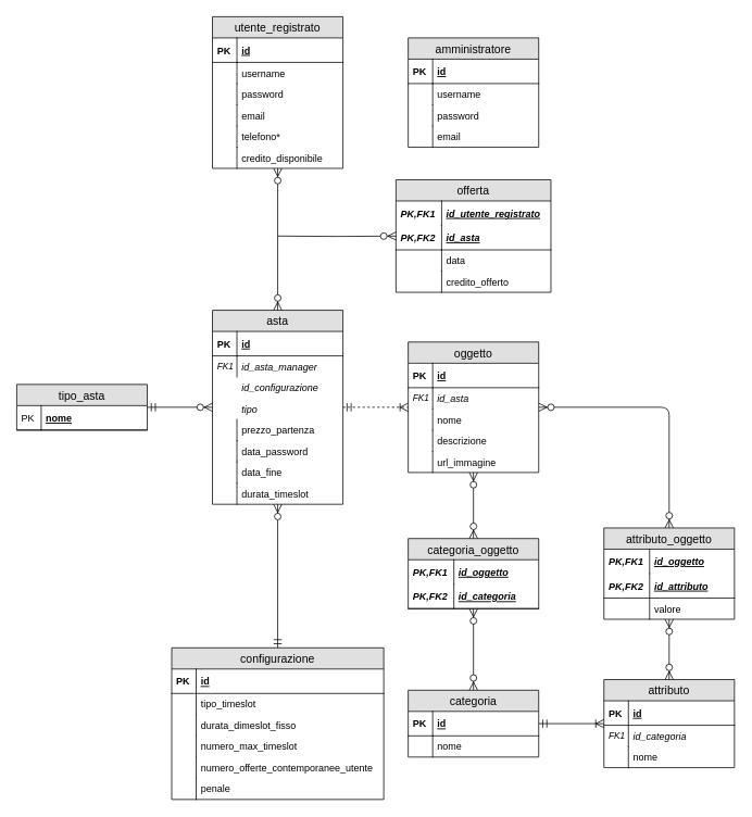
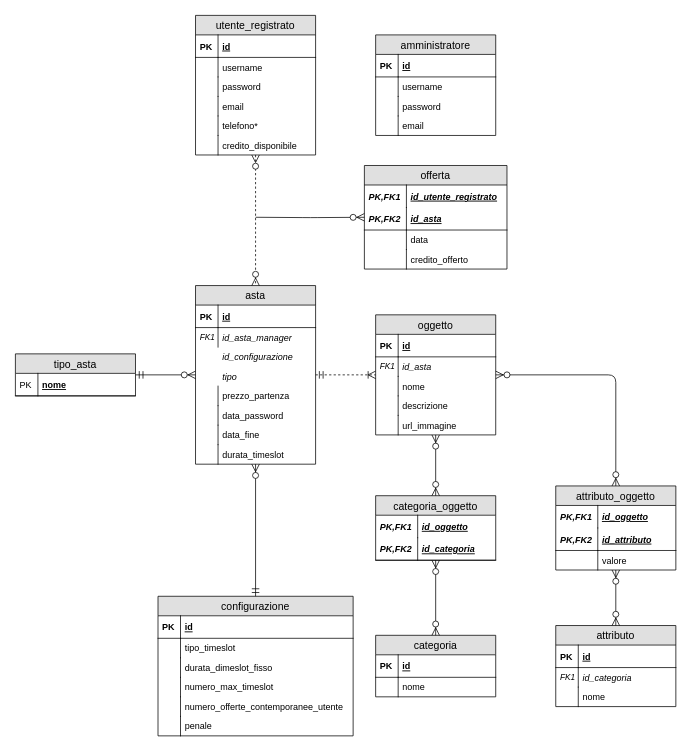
- <mxCell id="96" value="" style="edgeStyle=orthogonalEdgeStyle;endArrow=ERzeroToMany;startArrow=ERzeroToMany;shadow=0;strokeWidth=1;endSize=8;startSize=8;startFill=1;" parent="1" source="2" target="24" edge="1"><mxGeometry width="100" height="100" relative="1" as="geometry"><mxPoint x="400" y="230" as="sourcePoint" /><mxPoint x="400" y="316" as="targetPoint" /><Array as="points" /></mxGeometry></mxCell>
+ <mxCell id="96" value="" style="edgeStyle=orthogonalEdgeStyle;endArrow=ERzeroToMany;startArrow=ERzeroToMany;shadow=0;strokeWidth=1;endSize=8;startSize=8;startFill=1;dashed=1;" parent="1" source="2" target="24" edge="1"><mxGeometry width="100" height="100" relative="1" as="geometry"><mxPoint x="400" y="230" as="sourcePoint" /><mxPoint x="400" y="316" as="targetPoint" /><Array as="points" /></mxGeometry></mxCell>
- <mxCell id="103" value="" style="edgeStyle=orthogonalEdgeStyle;endArrow=ERoneToMany;startArrow=ERmandOne;shadow=0;strokeWidth=1;endSize=8;startSize=8;startFill=0;endFill=0;" parent="1" source="72" target="77" edge="1"><mxGeometry width="100" height="100" relative="1" as="geometry"><mxPoint x="630" y="629" as="sourcePoint" /><mxPoint x="630" y="710" as="targetPoint" /><Array as="points" /></mxGeometry></mxCell>
